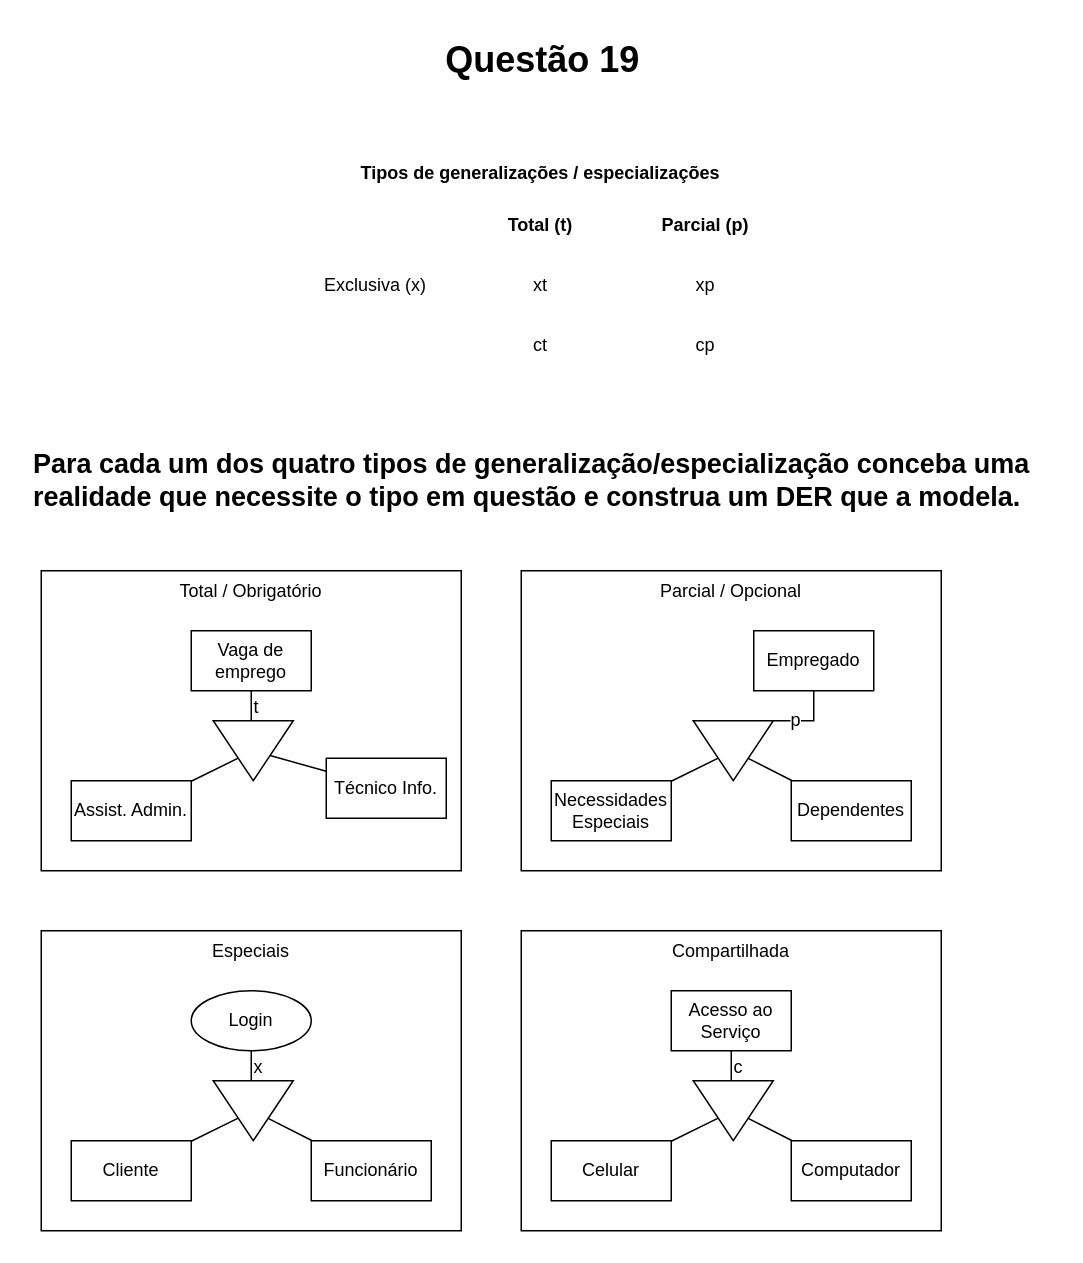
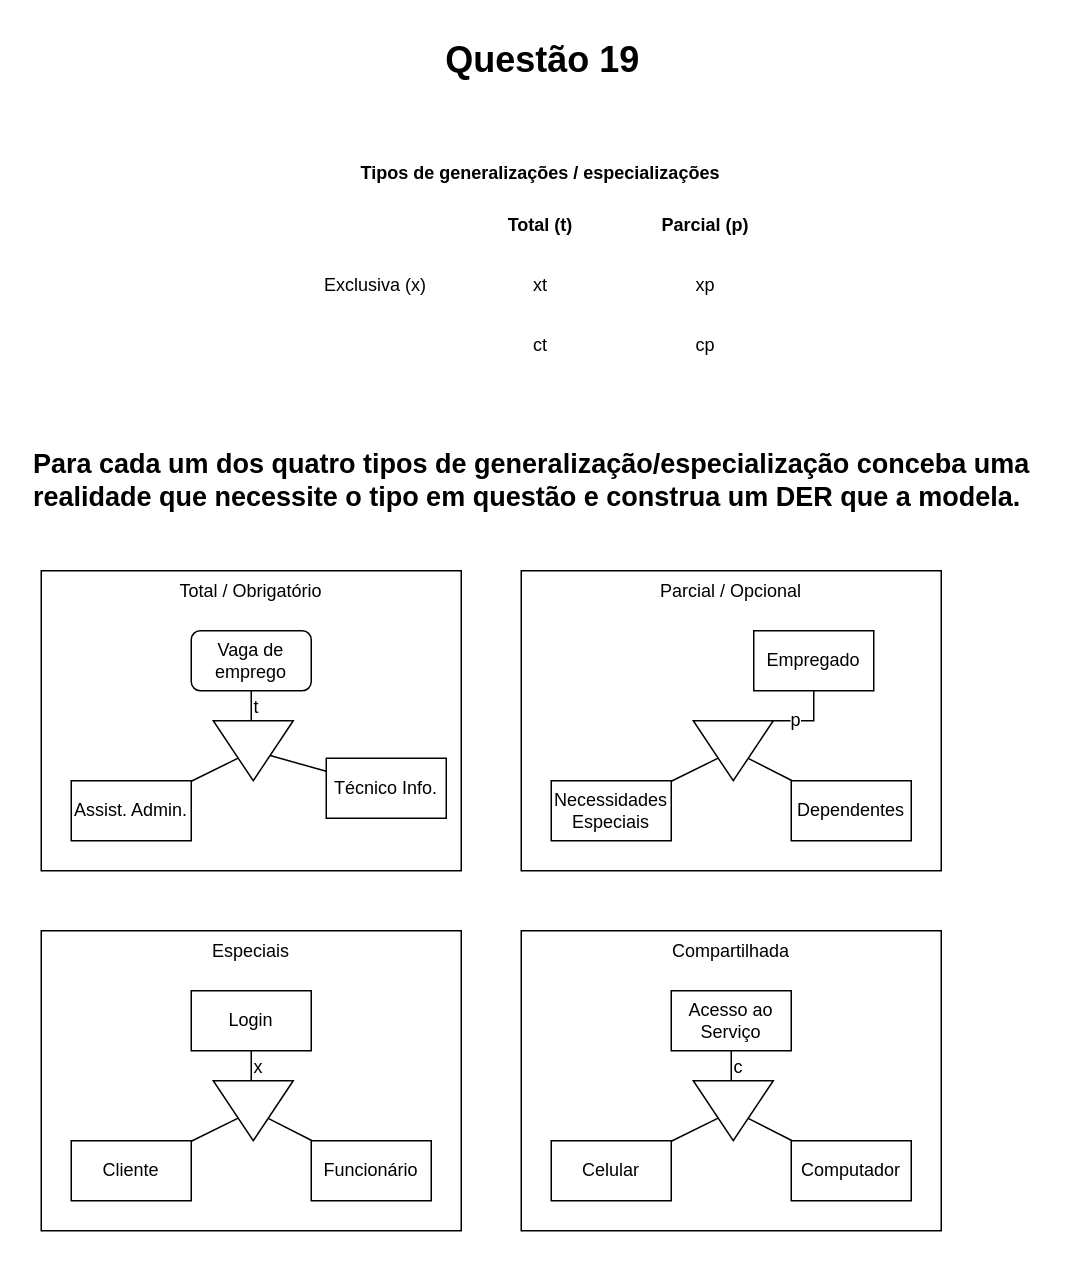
- <mxCell id="18" value="Vaga de emprego" style="rounded=0;whiteSpace=wrap;html=1;shadow=0;sketch=0;strokeColor=#000000;strokeWidth=1;fillColor=#FFFFFF;gradientColor=none;fontSize=12;fontColor=#000000;align=center;" vertex="1" parent="1"><mxGeometry x="127" y="420" width="80" height="40" as="geometry" /></mxCell>
+ <mxCell id="18" value="Vaga de emprego" style="whiteSpace=wrap;html=1;shadow=0;sketch=0;strokeColor=#000000;strokeWidth=1;fillColor=#FFFFFF;gradientColor=none;fontSize=12;fontColor=#000000;align=center;rounded=1;" vertex="1" parent="1"><mxGeometry x="127" y="420" width="80" height="40" as="geometry" /></mxCell>
- <mxCell id="34" value="Login" style="ellipse;whiteSpace=wrap;html=1;shadow=0;sketch=0;strokeColor=#000000;strokeWidth=1;fillColor=#FFFFFF;gradientColor=none;fontSize=12;fontColor=#000000;align=center;" vertex="1" parent="1"><mxGeometry x="127" y="660" width="80" height="40" as="geometry" /></mxCell>
+ <mxCell id="34" value="Login" style="rounded=0;whiteSpace=wrap;html=1;shadow=0;sketch=0;strokeColor=#000000;strokeWidth=1;fillColor=#FFFFFF;gradientColor=none;fontSize=12;fontColor=#000000;align=center;" vertex="1" parent="1"><mxGeometry x="127" y="660" width="80" height="40" as="geometry" /></mxCell>
